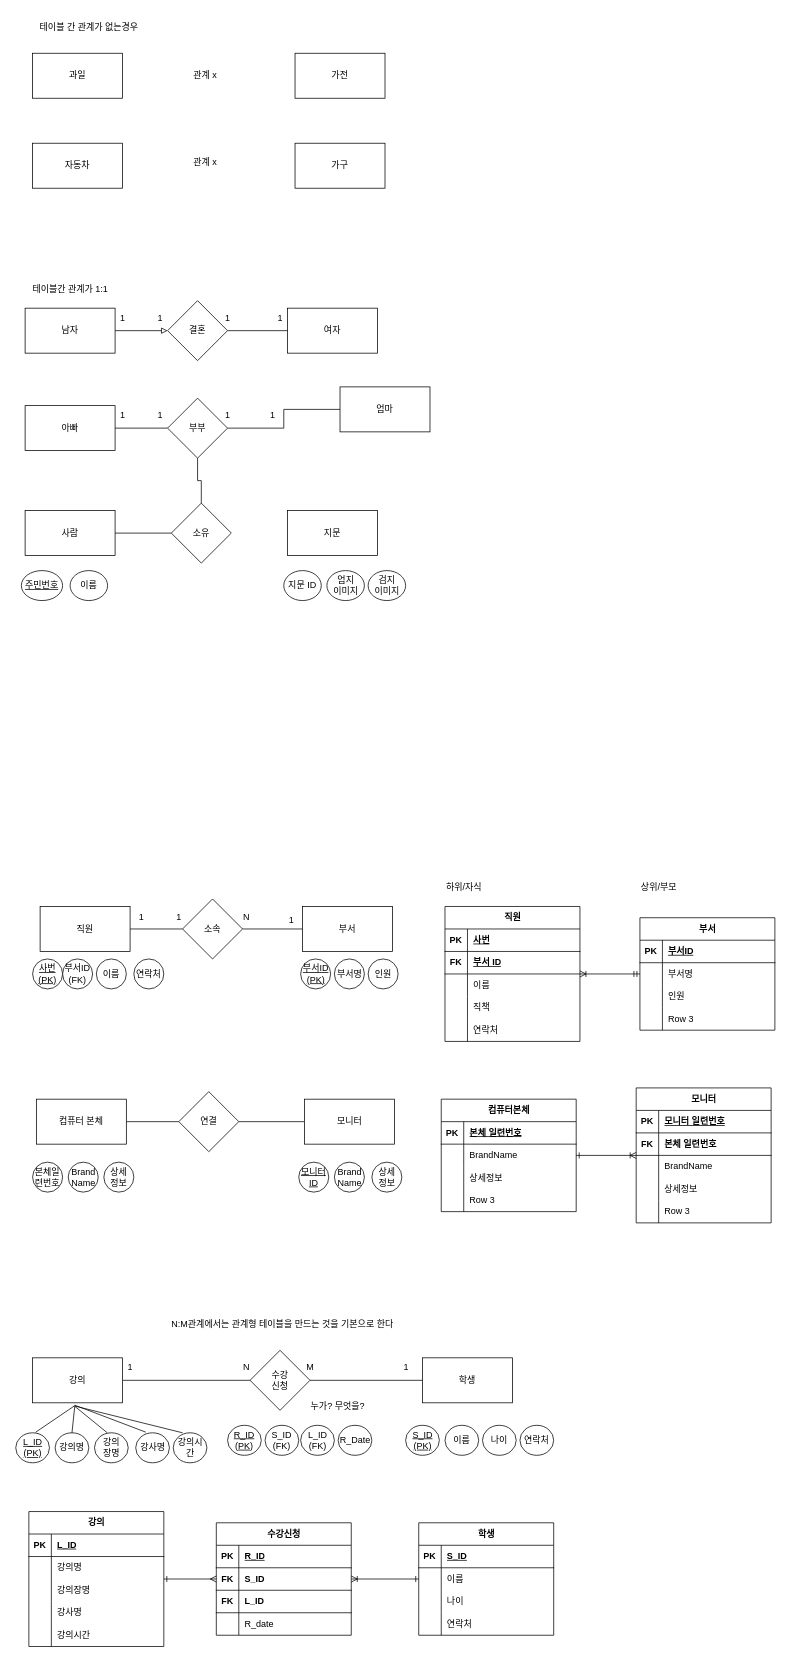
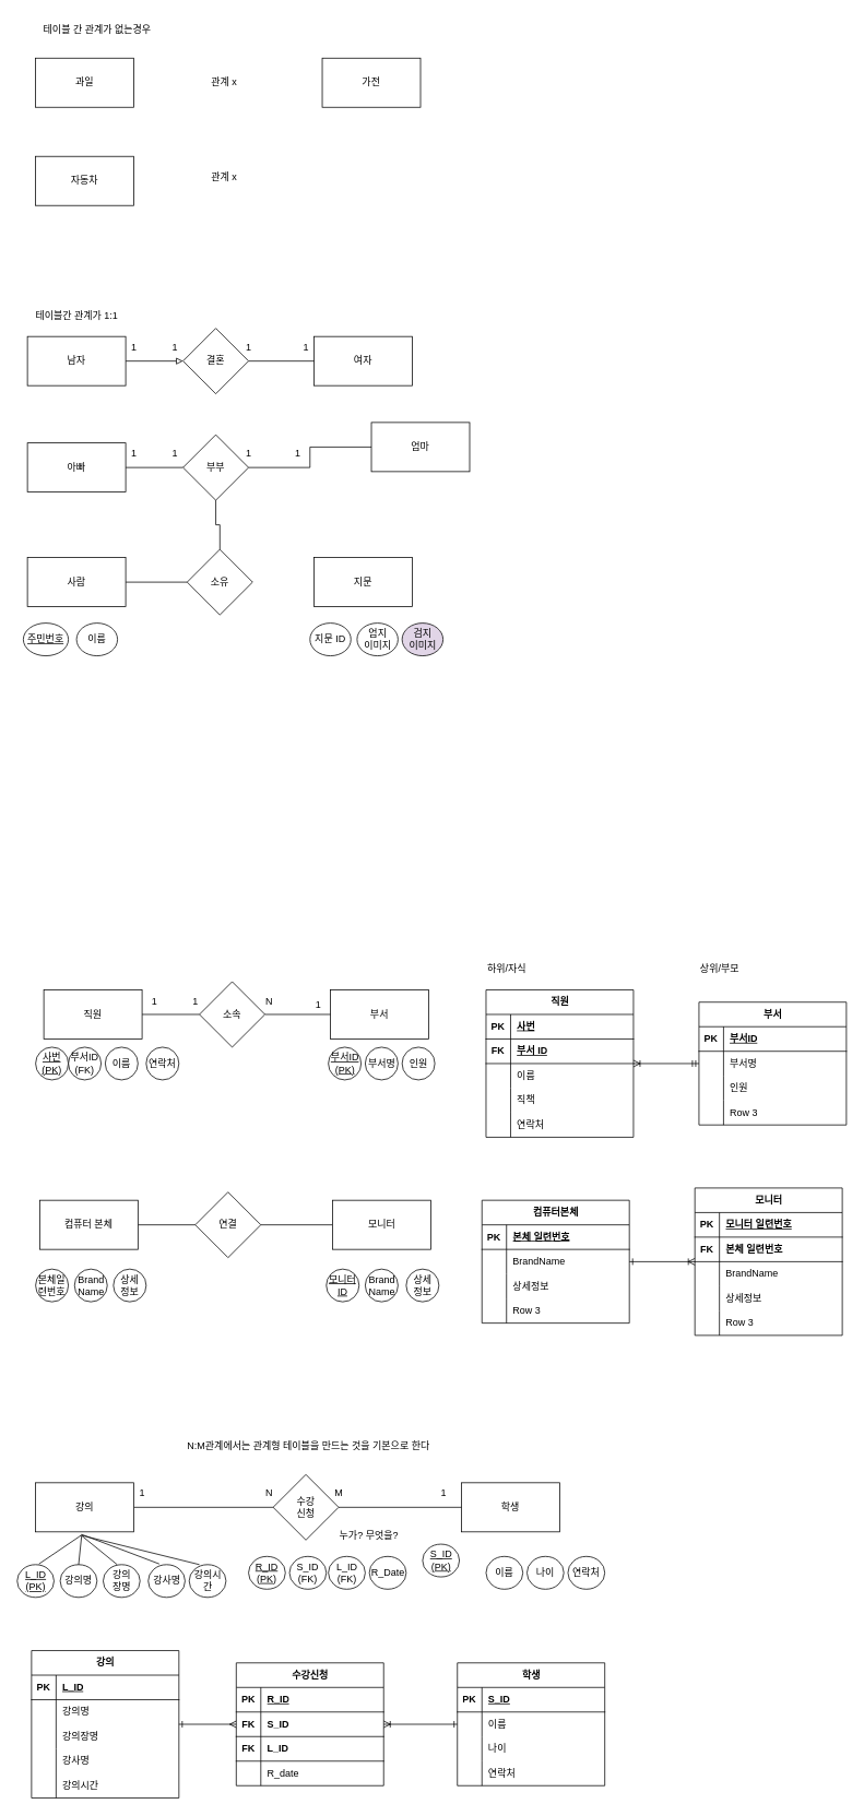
- <mxCell id="5" value="가구" style="rounded=0;whiteSpace=wrap;html=1;" vertex="1" parent="1"><mxGeometry x="393" y="190" width="120" height="60" as="geometry" /></mxCell>
- <mxCell id="46" value="검지 &lt;br&gt;이미지" style="ellipse;whiteSpace=wrap;html=1;align=center;" vertex="1" parent="1"><mxGeometry x="490.5" y="760" width="50" height="40" as="geometry" /></mxCell>
+ <mxCell id="46" value="검지 &lt;br&gt;이미지" style="ellipse;whiteSpace=wrap;html=1;align=center;fillColor=#e1d5e7;" vertex="1" parent="1"><mxGeometry x="490.5" y="760" width="50" height="40" as="geometry" /></mxCell>
- <mxCell id="141" value="&lt;u&gt;S_ID&lt;br&gt;(PK)&lt;/u&gt;" style="ellipse;whiteSpace=wrap;html=1;align=center;" vertex="1" parent="1"><mxGeometry x="540.5" y="1900" width="45" height="40" as="geometry" /></mxCell>
+ <mxCell id="141" value="&lt;u&gt;S_ID&lt;br&gt;(PK)&lt;/u&gt;" style="ellipse;whiteSpace=wrap;html=1;align=center;" vertex="1" parent="1"><mxGeometry x="515.5" y="1885" width="45" height="40" as="geometry" /></mxCell>
